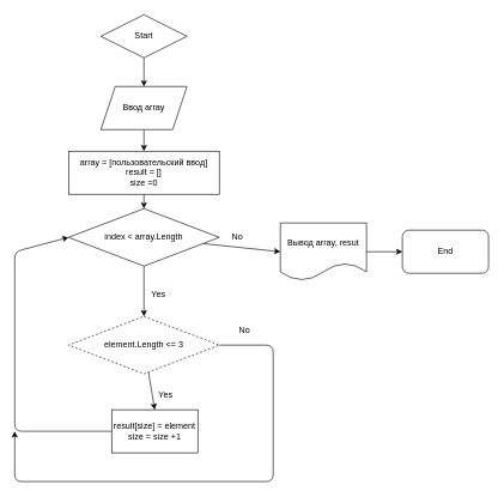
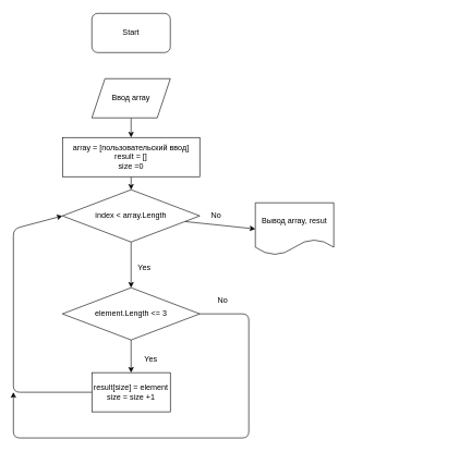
- <mxCell id="3" value="Start" style="rhombus;whiteSpace=wrap;html=1;" vertex="1" parent="1"><mxGeometry x="140" y="20" width="120" height="60" as="geometry" /></mxCell>
+ <mxCell id="3" value="Start" style="rounded=1;whiteSpace=wrap;html=1;" vertex="1" parent="1"><mxGeometry x="140" y="20" width="120" height="60" as="geometry" /></mxCell>
- <mxCell id="2" style="edgeStyle=none;html=1;" edge="1" parent="1" source="3" target="5"><mxGeometry relative="1" as="geometry" /></mxCell>
- <mxCell id="20" style="edgeStyle=none;html=1;" edge="1" parent="1" source="21" target="22"><mxGeometry relative="1" as="geometry"><mxPoint x="550" y="350" as="targetPoint" /></mxGeometry></mxCell>
- <mxCell id="22" value="End" style="rounded=1;whiteSpace=wrap;html=1;" vertex="1" parent="1"><mxGeometry x="560" y="320" width="120" height="60" as="geometry" /></mxCell>
- <mxCell id="11" value="element.Length &amp;lt;= 3" style="rhombus;whiteSpace=wrap;html=1;dashed=1;" vertex="1" parent="1"><mxGeometry x="95" y="440" width="210" height="80" as="geometry" /></mxCell>
+ <mxCell id="11" value="element.Length &amp;lt;= 3" style="rhombus;whiteSpace=wrap;html=1;" vertex="1" parent="1"><mxGeometry x="95" y="440" width="210" height="80" as="geometry" /></mxCell>
- <mxCell id="13" value="result[size] = element&lt;br&gt;size = size +1" style="rounded=0;whiteSpace=wrap;html=1;" vertex="1" parent="1"><mxGeometry x="155" y="570" width="120" height="60" as="geometry" /></mxCell>
+ <mxCell id="13" value="result[size] = element&lt;br&gt;size = size +1" style="rounded=0;whiteSpace=wrap;html=1;" vertex="1" parent="1"><mxGeometry x="140" y="570" width="120" height="60" as="geometry" /></mxCell>
